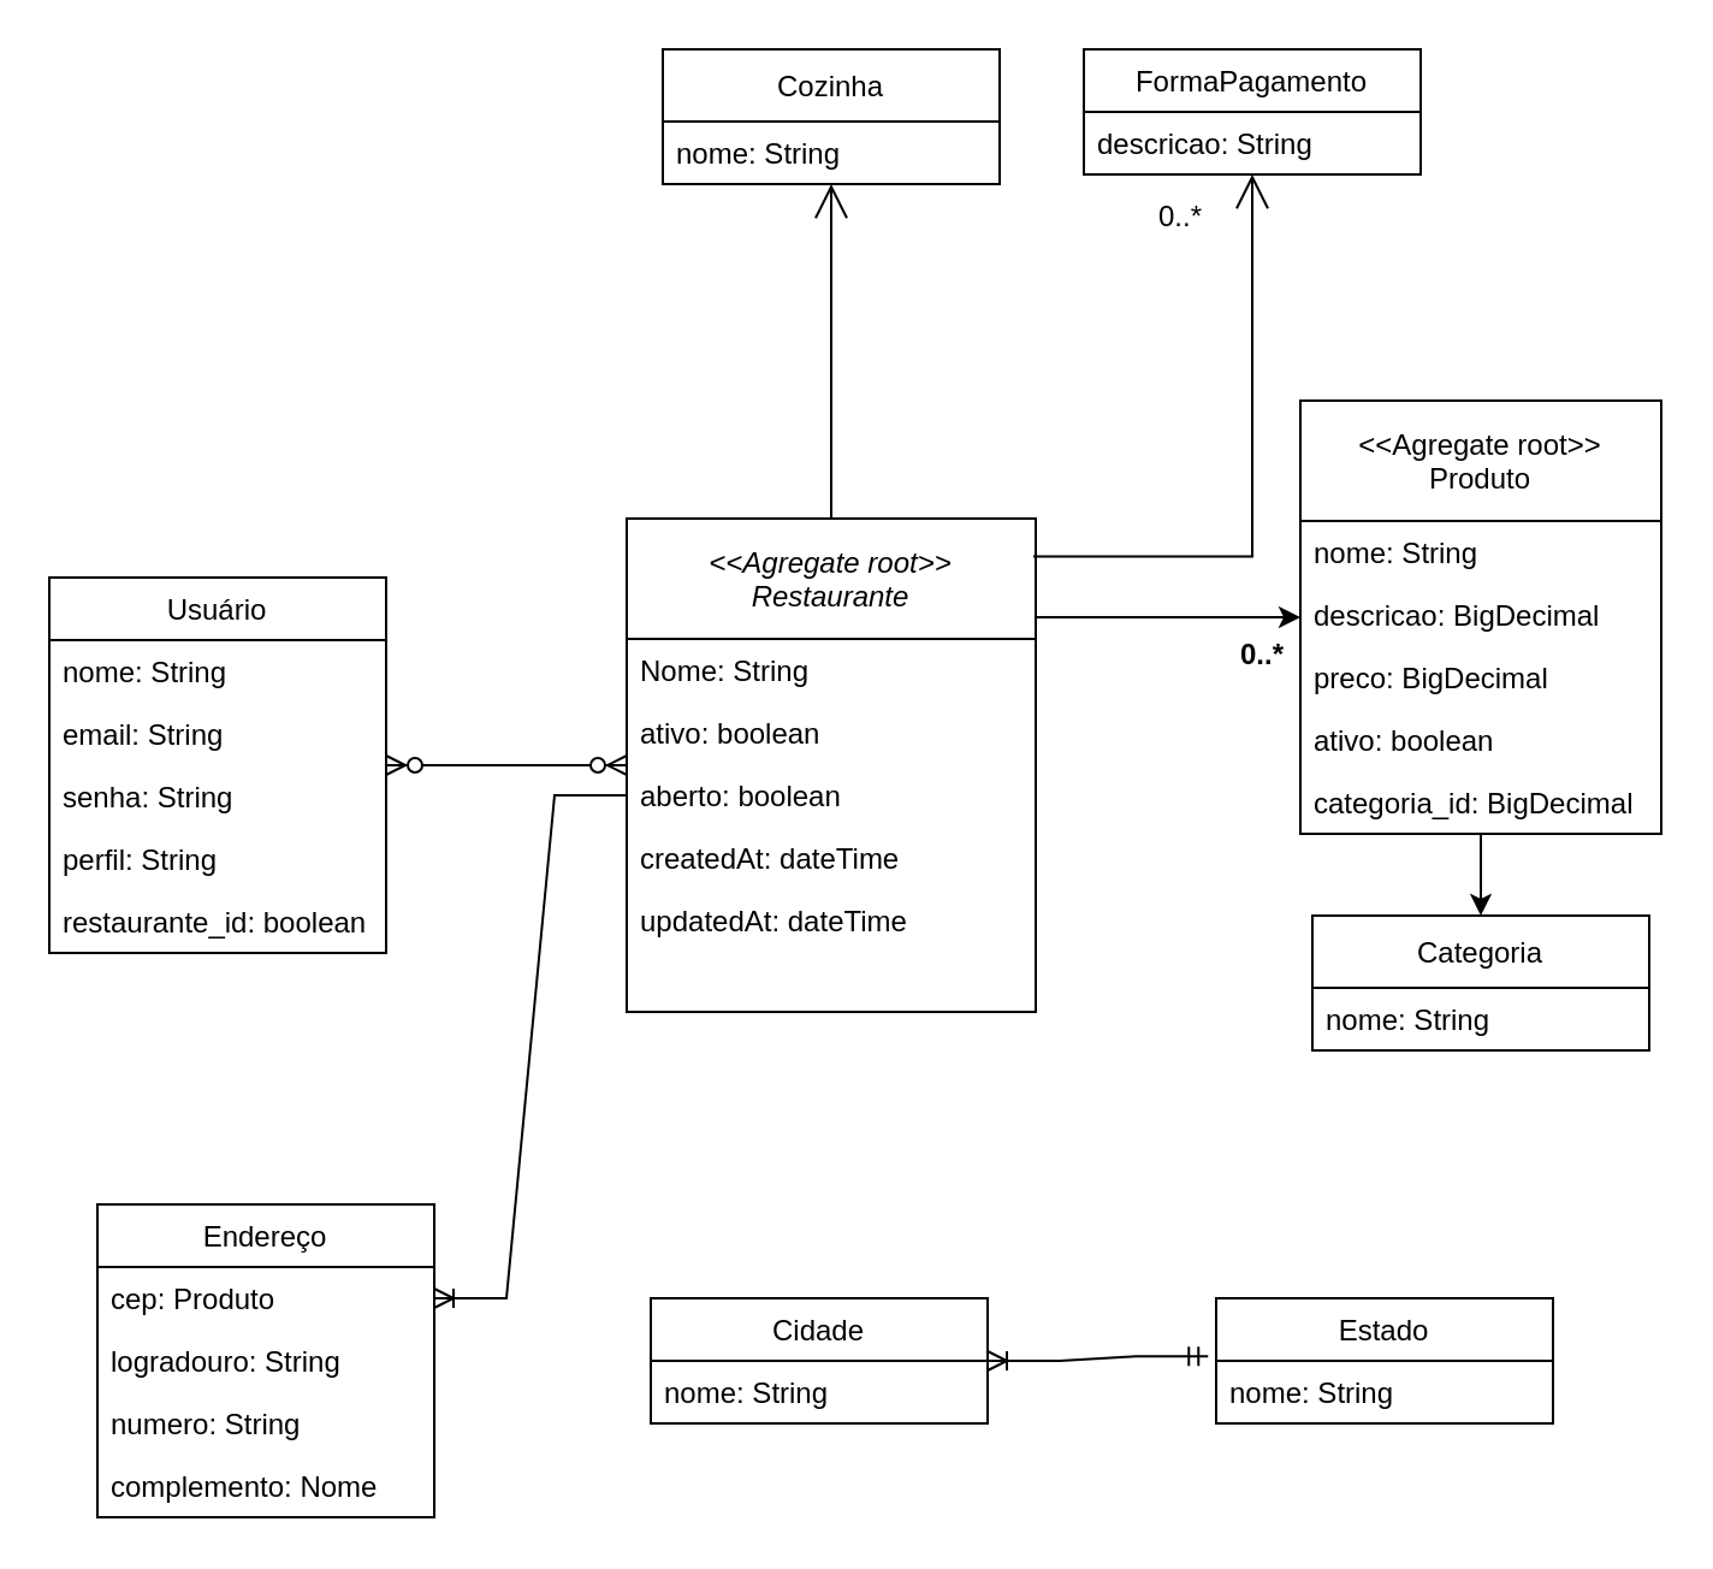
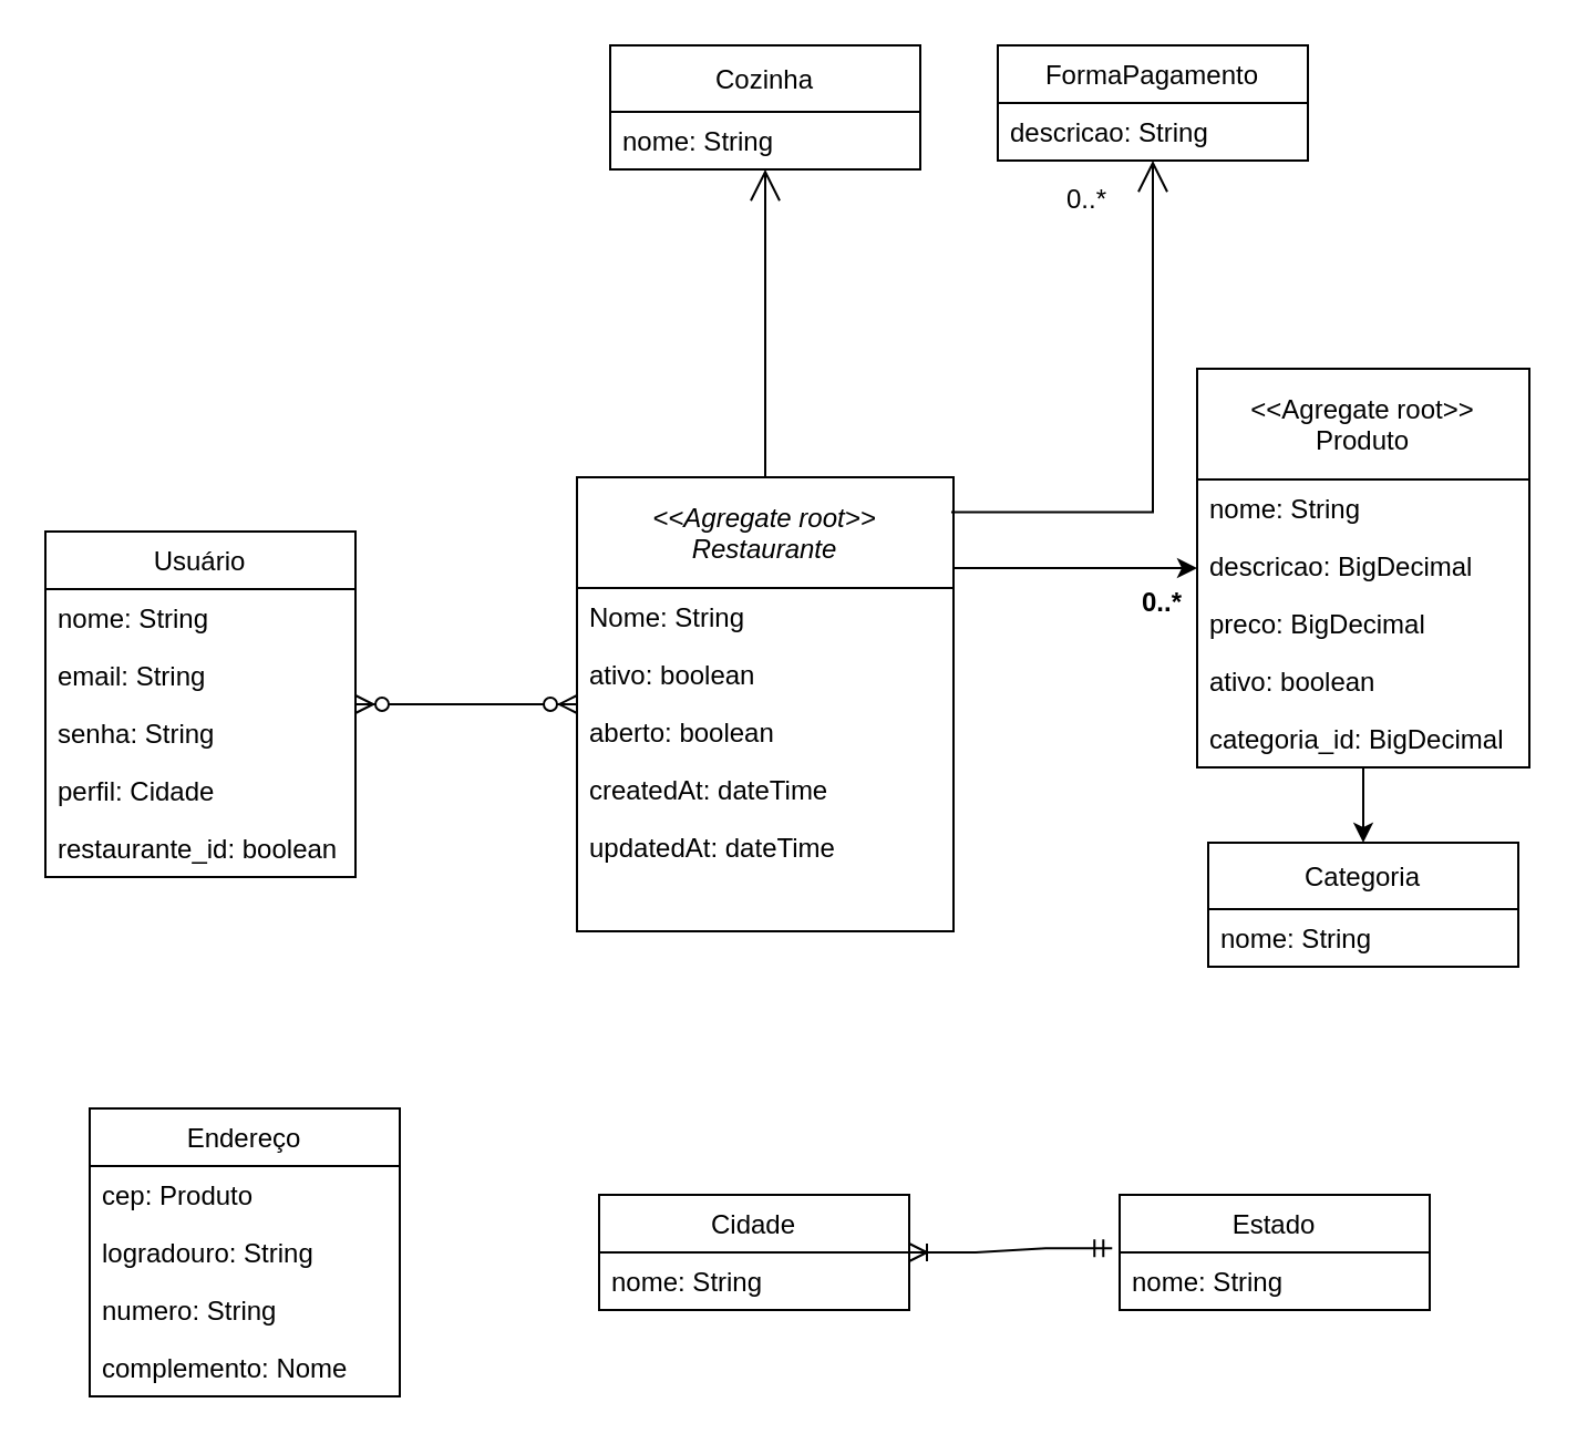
- <mxCell id="28" value="perfil: String" style="text;strokeColor=none;fillColor=none;align=left;verticalAlign=top;spacingLeft=4;spacingRight=4;overflow=hidden;rotatable=0;points=[[0,0.5],[1,0.5]];portConstraint=eastwest;" parent="24" vertex="1"><mxGeometry y="104" width="140" height="26" as="geometry" /></mxCell>
+ <mxCell id="28" value="perfil: Cidade" style="text;strokeColor=none;fillColor=none;align=left;verticalAlign=top;spacingLeft=4;spacingRight=4;overflow=hidden;rotatable=0;points=[[0,0.5],[1,0.5]];portConstraint=eastwest;" parent="24" vertex="1"><mxGeometry y="104" width="140" height="26" as="geometry" /></mxCell>
- <mxCell id="41" value="" style="edgeStyle=entityRelationEdgeStyle;fontSize=12;html=1;endArrow=ERoneToMany;rounded=0;entryX=1;entryY=0.5;entryDx=0;entryDy=0;exitX=0;exitY=0.5;exitDx=0;exitDy=0;" parent="1" source="5" target="32" edge="1"><mxGeometry width="100" height="100" relative="1" as="geometry"><mxPoint x="520" y="370" as="sourcePoint" /><mxPoint x="620" y="270" as="targetPoint" /></mxGeometry></mxCell>
